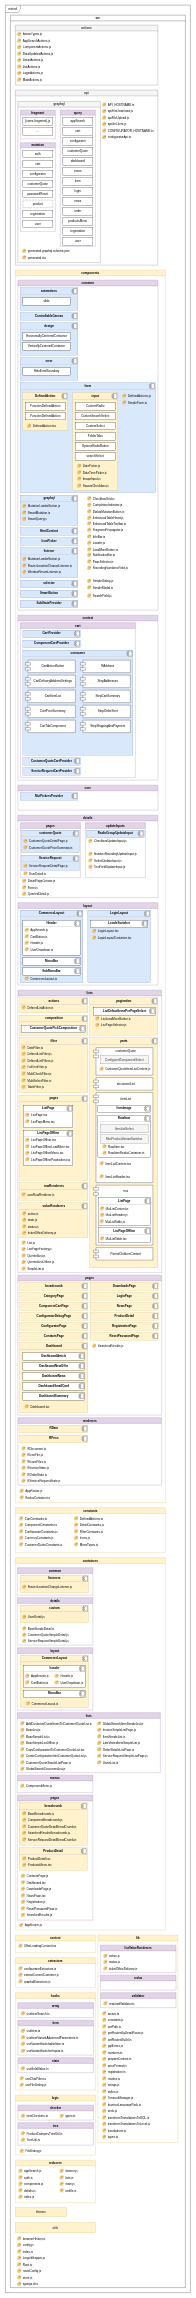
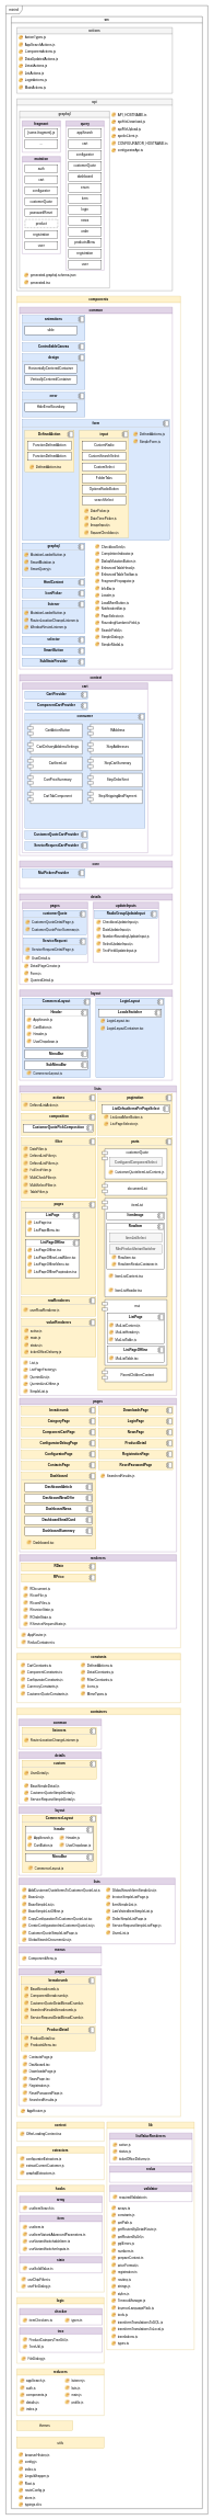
- <mxCell id="116" value="SearchField.js" style="label;fontStyle=0;strokeColor=none;fillColor=none;align=left;verticalAlign=top;overflow=hidden;spacingLeft=28;spacingRight=4;rotatable=0;points=[[0,0.5],[1,0.5]];portConstraint=eastwest;imageWidth=16;imageHeight=16;whiteSpace=wrap;html=1;image=img/clipart/Gear_128x128.png" parent="50" vertex="1"><mxGeometry x="270" y="1249" width="170" height="26" as="geometry" /></mxCell>
+ <mxCell id="116" value="SearchField.js" style="label;fontStyle=0;strokeColor=none;fillColor=none;align=left;verticalAlign=top;overflow=hidden;spacingLeft=28;spacingRight=4;rotatable=0;points=[[0,0.5],[1,0.5]];portConstraint=eastwest;imageWidth=16;imageHeight=16;whiteSpace=wrap;html=1;image=img/clipart/Gear_128x128.png" parent="50" vertex="1"><mxGeometry x="270" y="1164" width="170" height="26" as="geometry" /></mxCell>
+ <mxCell id="158" value="DateUpdateInput.js" style="label;fontStyle=0;strokeColor=none;fillColor=none;align=left;verticalAlign=top;overflow=hidden;spacingLeft=28;spacingRight=4;rotatable=0;points=[[0,0.5],[1,0.5]];portConstraint=eastwest;imageWidth=16;imageHeight=16;whiteSpace=wrap;html=1;image=img/clipart/Gear_128x128.png" parent="154" vertex="1"><mxGeometry x="5" y="86" width="195" height="26" as="geometry" /></mxCell>
